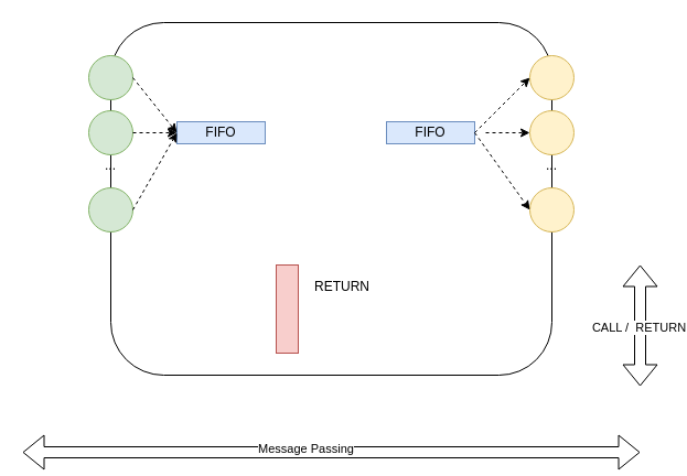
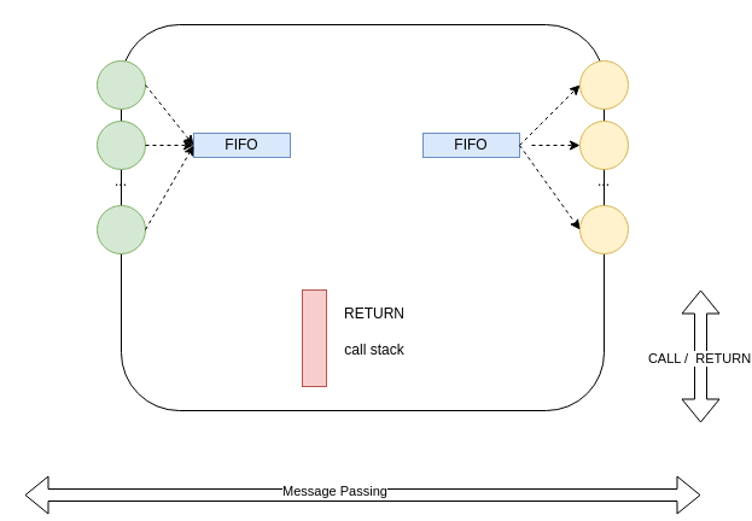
+ <mxCell id="15" value="call stack" style="rounded=0;whiteSpace=wrap;html=1;fillColor=none;strokeColor=none;" vertex="1" parent="1"><mxGeometry x="270" y="280" width="80" height="20" as="geometry" /></mxCell>
